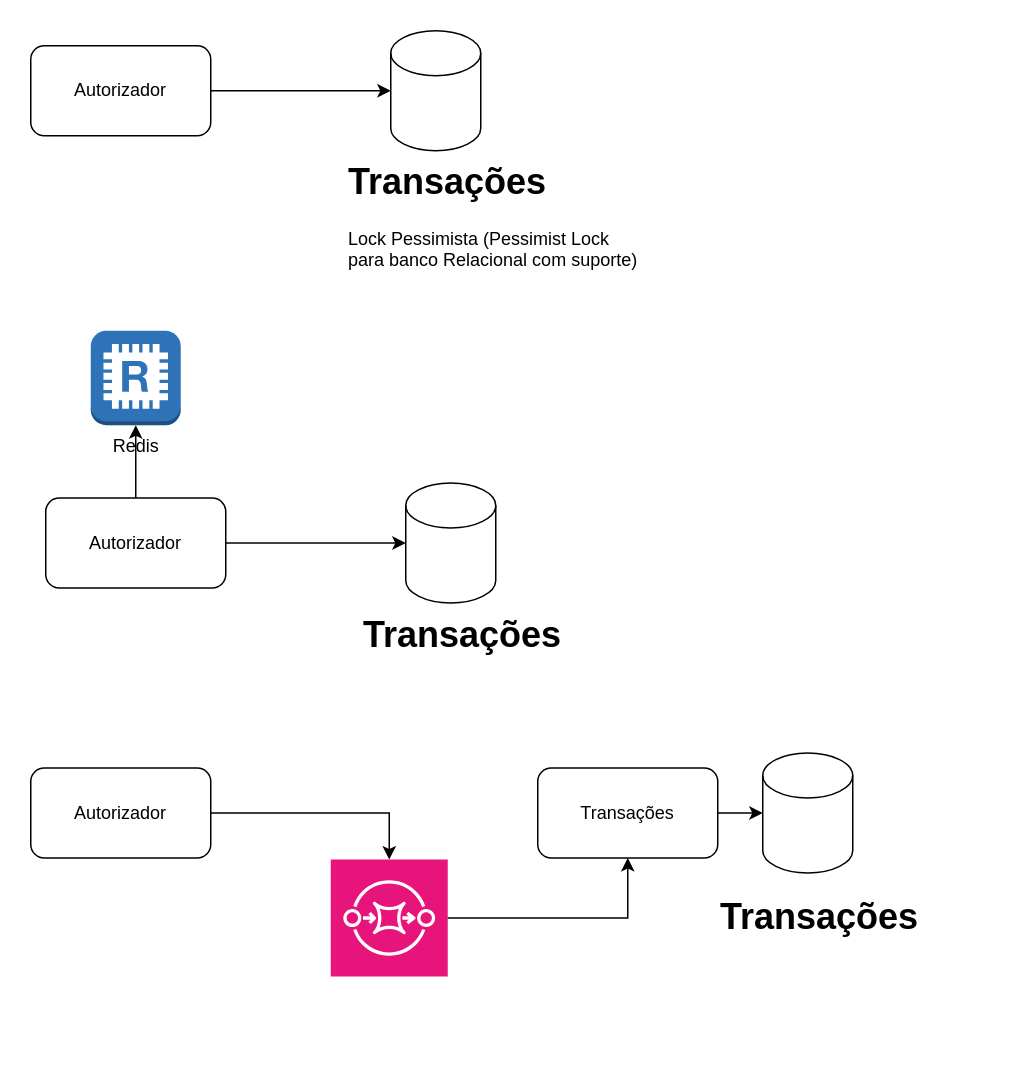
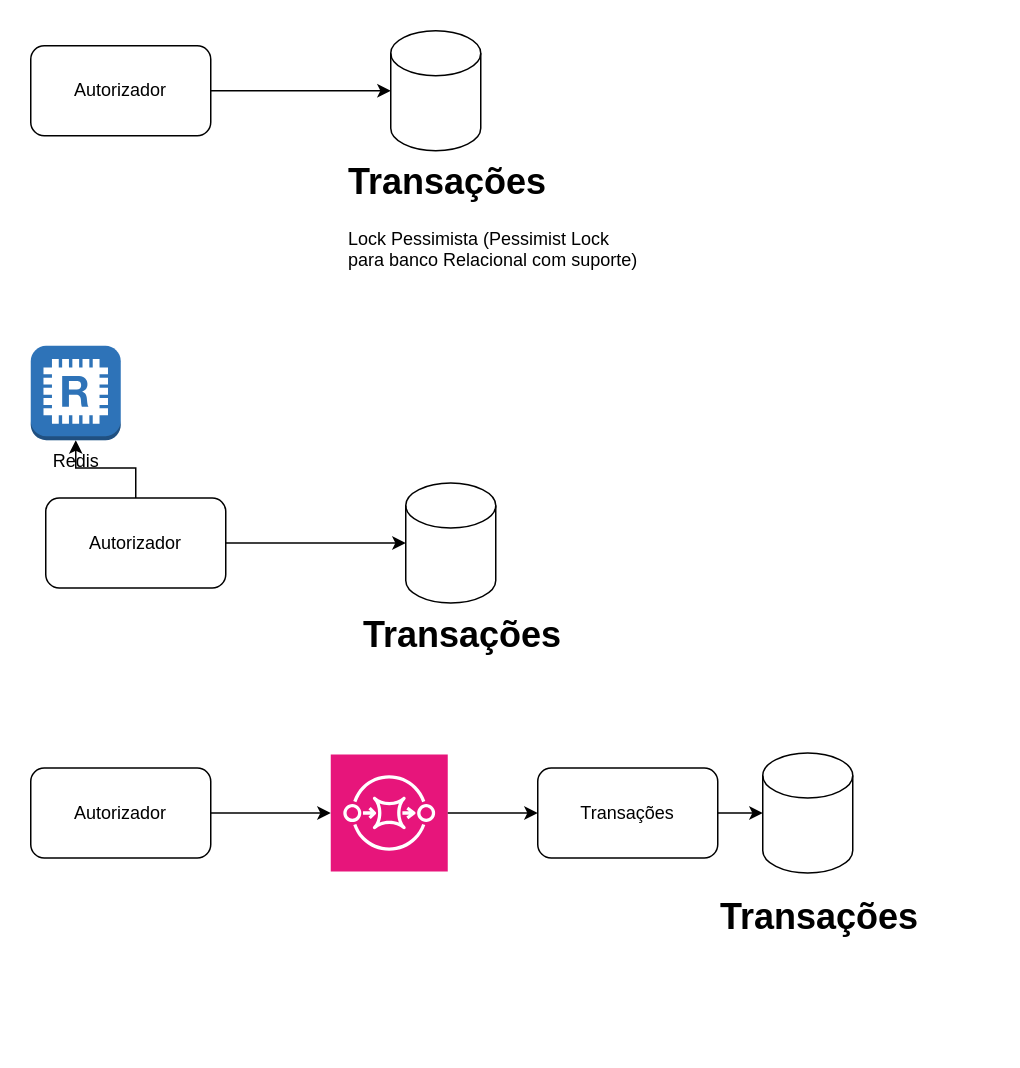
- <mxCell id="13" value="Redis" style="outlineConnect=0;dashed=0;verticalLabelPosition=bottom;verticalAlign=top;align=center;html=1;shape=mxgraph.aws3.redis;fillColor=#2E73B8;gradientColor=none;" vertex="1" parent="1"><mxGeometry x="60" y="220" width="60" height="63" as="geometry" /></mxCell>
+ <mxCell id="13" value="Redis" style="outlineConnect=0;dashed=0;verticalLabelPosition=bottom;verticalAlign=top;align=center;html=1;shape=mxgraph.aws3.redis;fillColor=#2E73B8;gradientColor=none;" vertex="1" parent="1"><mxGeometry x="20" y="230" width="60" height="63" as="geometry" /></mxCell>
- <mxCell id="3" value="&lt;font color=&quot;#ffffff&quot;&gt;SQS FIFO para evitar duplicação&lt;/font&gt;" style="sketch=0;points=[[0,0,0],[0.25,0,0],[0.5,0,0],[0.75,0,0],[1,0,0],[0,1,0],[0.25,1,0],[0.5,1,0],[0.75,1,0],[1,1,0],[0,0.25,0],[0,0.5,0],[0,0.75,0],[1,0.25,0],[1,0.5,0],[1,0.75,0]];outlineConnect=0;fontColor=#232F3E;fillColor=#E7157B;strokeColor=#ffffff;dashed=0;verticalLabelPosition=bottom;verticalAlign=top;align=center;html=1;fontSize=12;fontStyle=0;aspect=fixed;shape=mxgraph.aws4.resourceIcon;resIcon=mxgraph.aws4.sqs;" vertex="1" parent="1"><mxGeometry x="220" y="572.5" width="78" height="78" as="geometry" /></mxCell>
+ <mxCell id="3" value="&lt;font color=&quot;#ffffff&quot;&gt;SQS FIFO para evitar duplicação&lt;/font&gt;" style="sketch=0;points=[[0,0,0],[0.25,0,0],[0.5,0,0],[0.75,0,0],[1,0,0],[0,1,0],[0.25,1,0],[0.5,1,0],[0.75,1,0],[1,1,0],[0,0.25,0],[0,0.5,0],[0,0.75,0],[1,0.25,0],[1,0.5,0],[1,0.75,0]];outlineConnect=0;fontColor=#232F3E;fillColor=#E7157B;strokeColor=#ffffff;dashed=0;verticalLabelPosition=bottom;verticalAlign=top;align=center;html=1;fontSize=12;fontStyle=0;aspect=fixed;shape=mxgraph.aws4.resourceIcon;resIcon=mxgraph.aws4.sqs;" vertex="1" parent="1"><mxGeometry x="220" y="502.5" width="78" height="78" as="geometry" /></mxCell>
